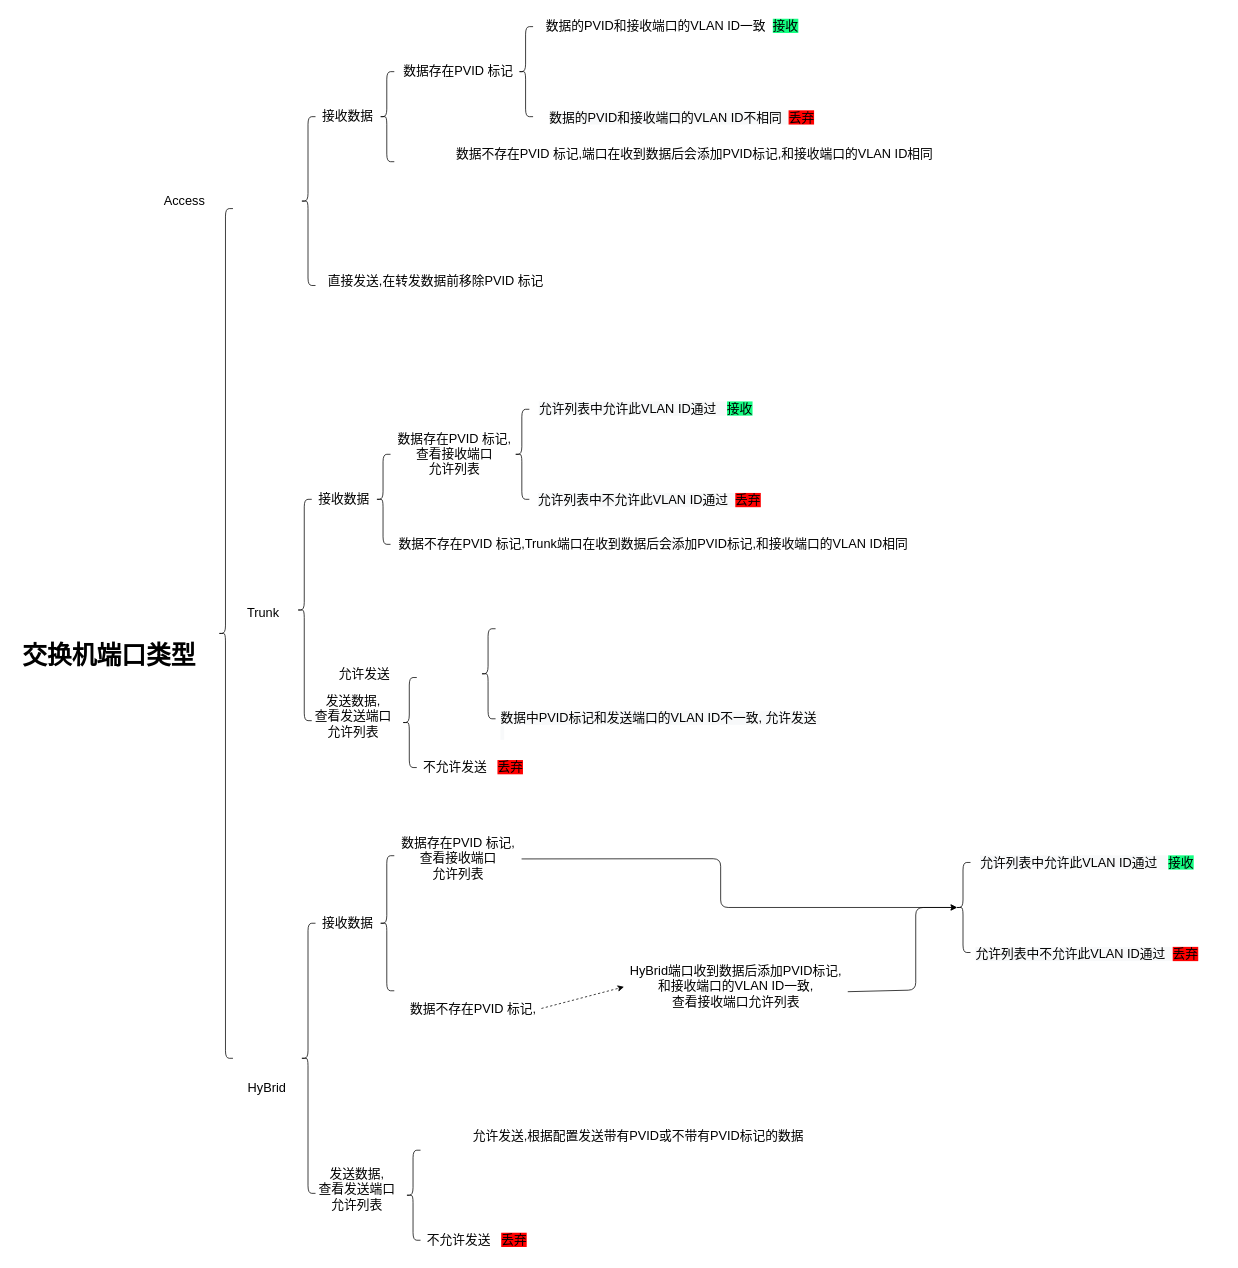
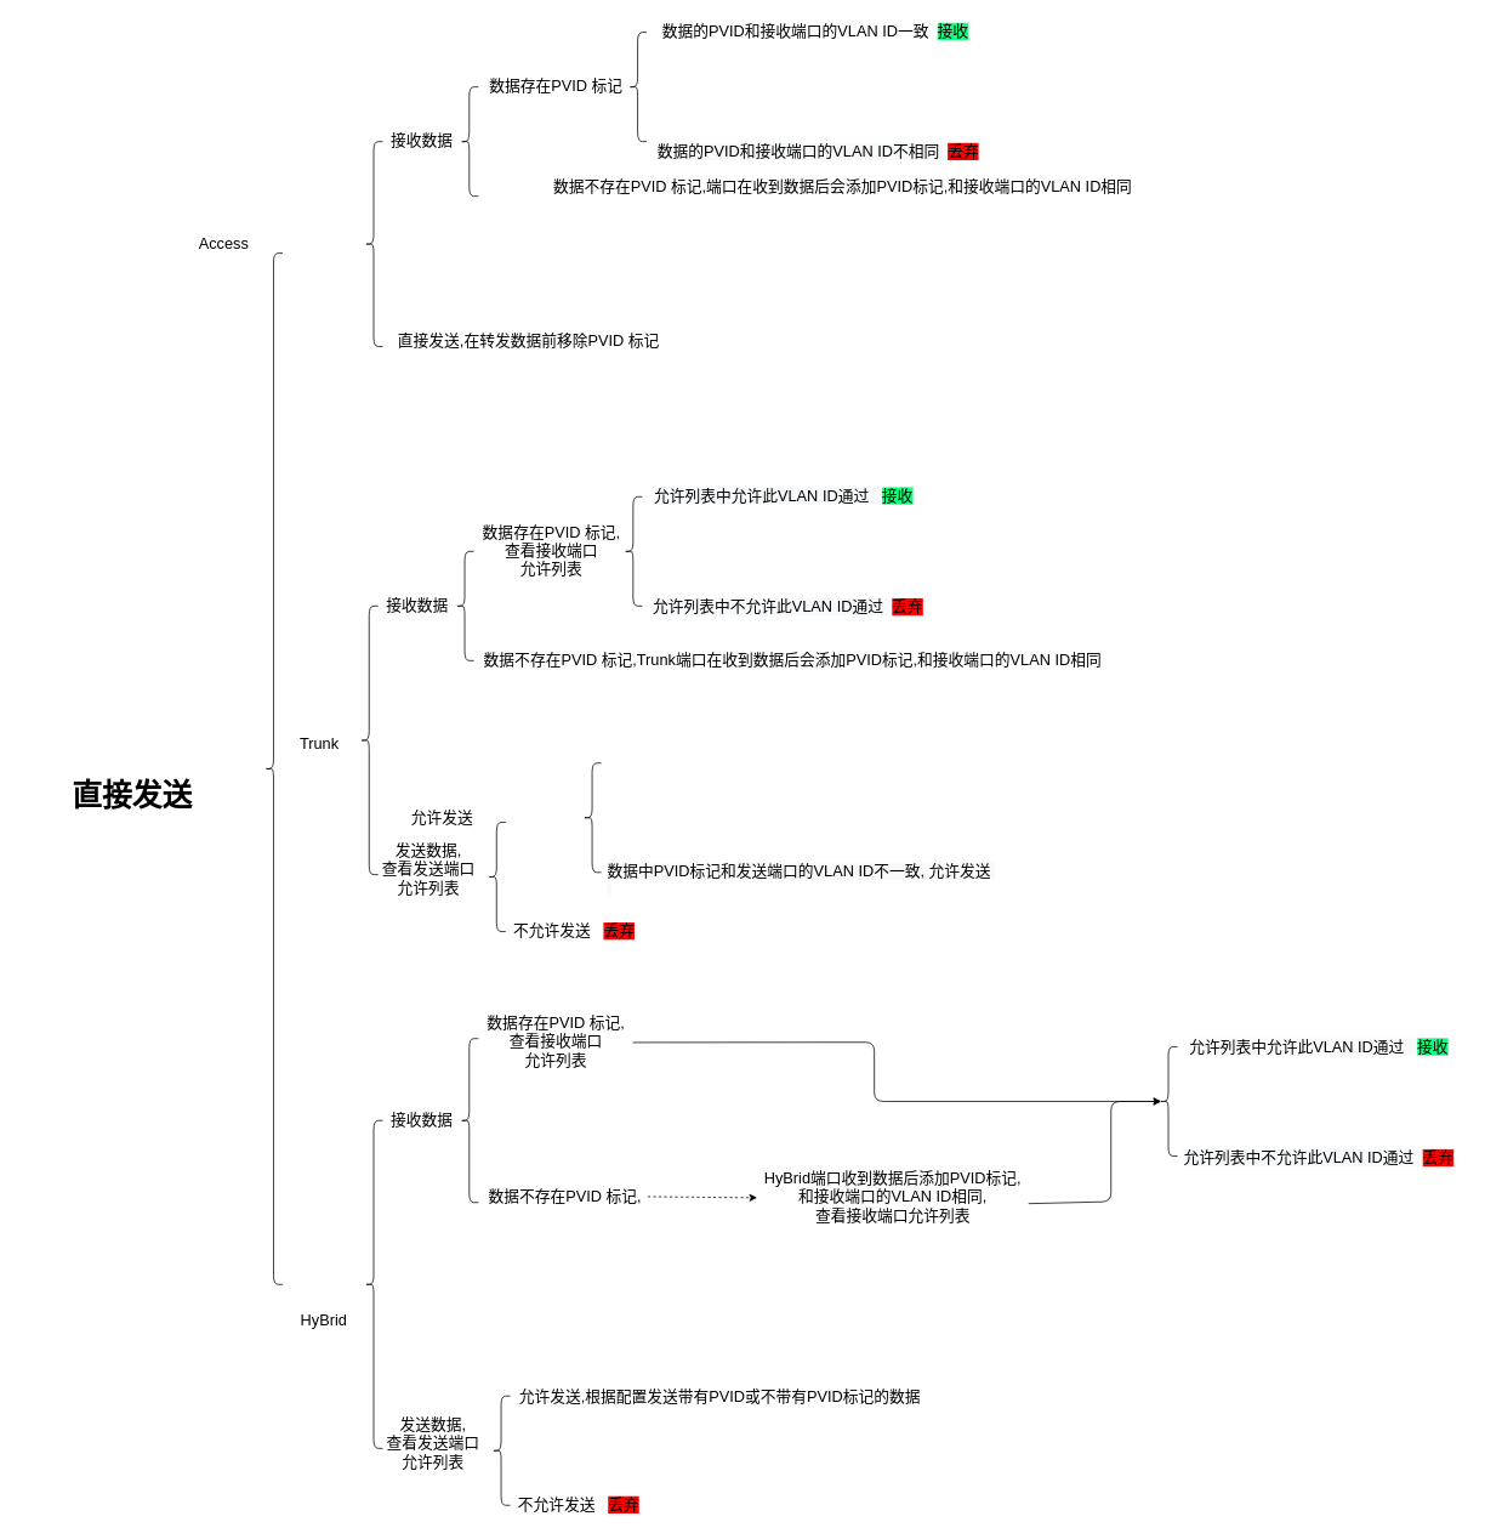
- <mxCell id="11" value="&lt;span style=&quot;color: rgb(0 , 0 , 0) ; font-family: &amp;#34;helvetica&amp;#34; ; font-size: 17px ; font-style: normal ; font-weight: 400 ; letter-spacing: normal ; text-align: center ; text-indent: 0px ; text-transform: none ; word-spacing: 0px ; background-color: rgb(248 , 249 , 250) ; display: inline ; float: none&quot;&gt;数据的PVID和接收端口的VLAN ID不相同&amp;nbsp; &lt;/span&gt;&lt;span style=&quot;color: rgb(0 , 0 , 0) ; font-family: &amp;#34;helvetica&amp;#34; ; font-size: 17px ; font-style: normal ; font-weight: 400 ; letter-spacing: normal ; text-align: center ; text-indent: 0px ; text-transform: none ; word-spacing: 0px ; display: inline ; float: none ; background-color: rgb(255 , 0 , 0)&quot;&gt;丢弃&lt;/span&gt;" style="text;whiteSpace=wrap;html=1;fontSize=17;" vertex="1" parent="1"><mxGeometry x="730" y="140" width="370" height="30" as="geometry" /></mxCell>
+ <mxCell id="11" value="&lt;span style=&quot;color: rgb(0 , 0 , 0) ; font-family: &amp;#34;helvetica&amp;#34; ; font-size: 17px ; font-style: normal ; font-weight: 400 ; letter-spacing: normal ; text-align: center ; text-indent: 0px ; text-transform: none ; word-spacing: 0px ; background-color: rgb(248 , 249 , 250) ; display: inline ; float: none&quot;&gt;数据的PVID和接收端口的VLAN ID不相同&amp;nbsp; &lt;/span&gt;&lt;span style=&quot;color: rgb(0 , 0 , 0) ; font-family: &amp;#34;helvetica&amp;#34; ; font-size: 17px ; font-style: normal ; font-weight: 400 ; letter-spacing: normal ; text-align: center ; text-indent: 0px ; text-transform: none ; word-spacing: 0px ; display: inline ; float: none ; background-color: rgb(255 , 0 , 0)&quot;&gt;丢弃&lt;/span&gt;" style="text;whiteSpace=wrap;html=1;fontSize=17;" vertex="1" parent="1"><mxGeometry x="720" y="150" width="370" height="30" as="geometry" /></mxCell>
- <mxCell id="45" value="交换机端口类型" style="text;html=1;strokeColor=none;fillColor=none;align=center;verticalAlign=middle;whiteSpace=wrap;rounded=0;fontSize=33;fontStyle=1" vertex="1" parent="1"><mxGeometry x="20" y="862.5" width="250" height="20" as="geometry" /></mxCell>
+ <mxCell id="45" value="直接发送" style="text;html=1;strokeColor=none;fillColor=none;align=center;verticalAlign=middle;whiteSpace=wrap;rounded=0;fontSize=33;fontStyle=1" vertex="1" parent="1"><mxGeometry x="20" y="862.5" width="250" height="20" as="geometry" /></mxCell>
- <mxCell id="41" value="HyBrid端口收到数据后添加PVID标记,&lt;br&gt;和接收端口的VLAN ID一致,&lt;br&gt;查看接收端口允许列表" style="text;html=1;align=center;verticalAlign=middle;resizable=0;points=[];autosize=1;fontSize=17;" vertex="1" parent="1"><mxGeometry x="830" y="1280" width="300" height="70" as="geometry" /></mxCell>
+ <mxCell id="41" value="HyBrid端口收到数据后添加PVID标记,&lt;br&gt;和接收端口的VLAN ID相同,&lt;br&gt;查看接收端口允许列表" style="text;html=1;align=center;verticalAlign=middle;resizable=0;points=[];autosize=1;fontSize=17;" vertex="1" parent="1"><mxGeometry x="830" y="1280" width="300" height="70" as="geometry" /></mxCell>
- <mxCell id="33" value="数据不存在PVID 标记,&lt;br&gt;" style="text;html=1;align=center;verticalAlign=middle;resizable=0;points=[];autosize=1;fontSize=17;" vertex="1" parent="1"><mxGeometry x="540" y="1330" width="180" height="30" as="geometry" /></mxCell>
+ <mxCell id="33" value="数据不存在PVID 标记,&lt;br&gt;" style="text;html=1;align=center;verticalAlign=middle;resizable=0;points=[];autosize=1;fontSize=17;" vertex="1" parent="1"><mxGeometry x="530" y="1300" width="180" height="30" as="geometry" /></mxCell>
- <mxCell id="38" value="允许发送,根据配置发送带有PVID或不带有PVID标记的数据" style="text;html=1;align=center;verticalAlign=middle;resizable=0;points=[];autosize=1;fontSize=17;" vertex="1" parent="1"><mxGeometry x="620" y="1500" width="460" height="30" as="geometry" /></mxCell>
+ <mxCell id="38" value="允许发送,根据配置发送带有PVID或不带有PVID标记的数据" style="text;html=1;align=center;verticalAlign=middle;resizable=0;points=[];autosize=1;fontSize=17;" vertex="1" parent="1"><mxGeometry x="560" y="1520" width="460" height="30" as="geometry" /></mxCell>
